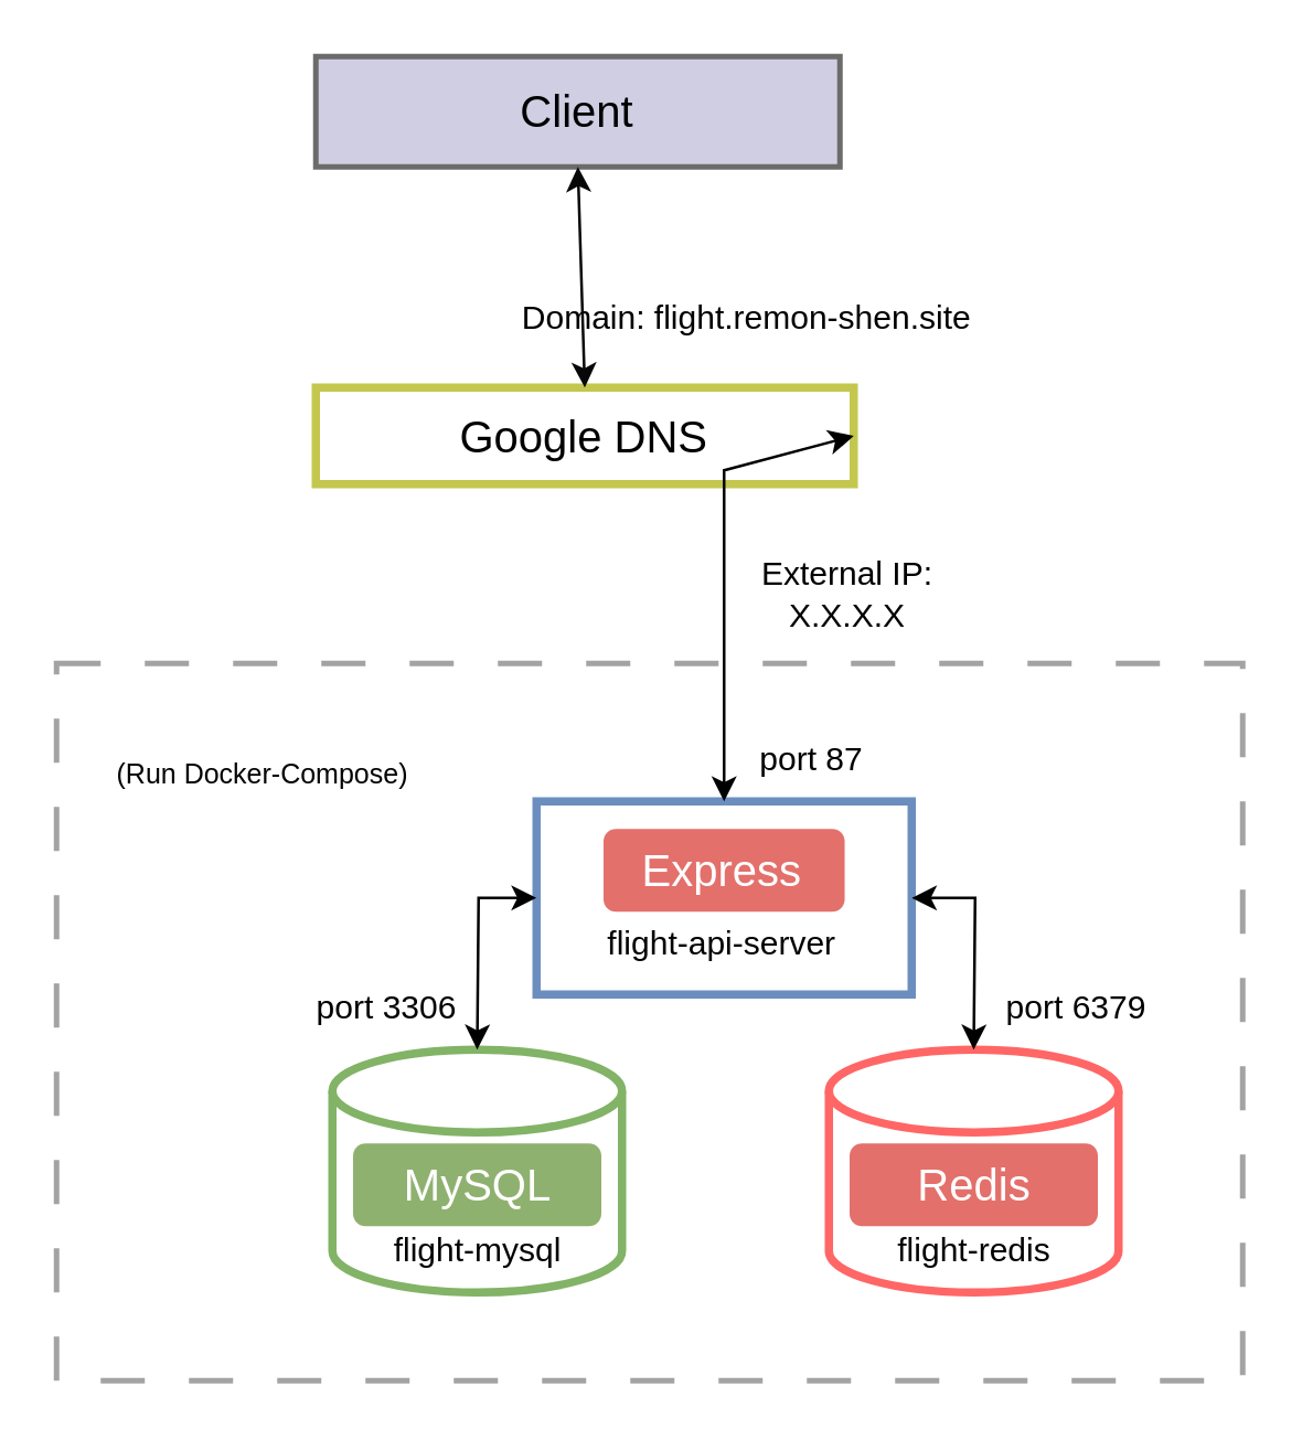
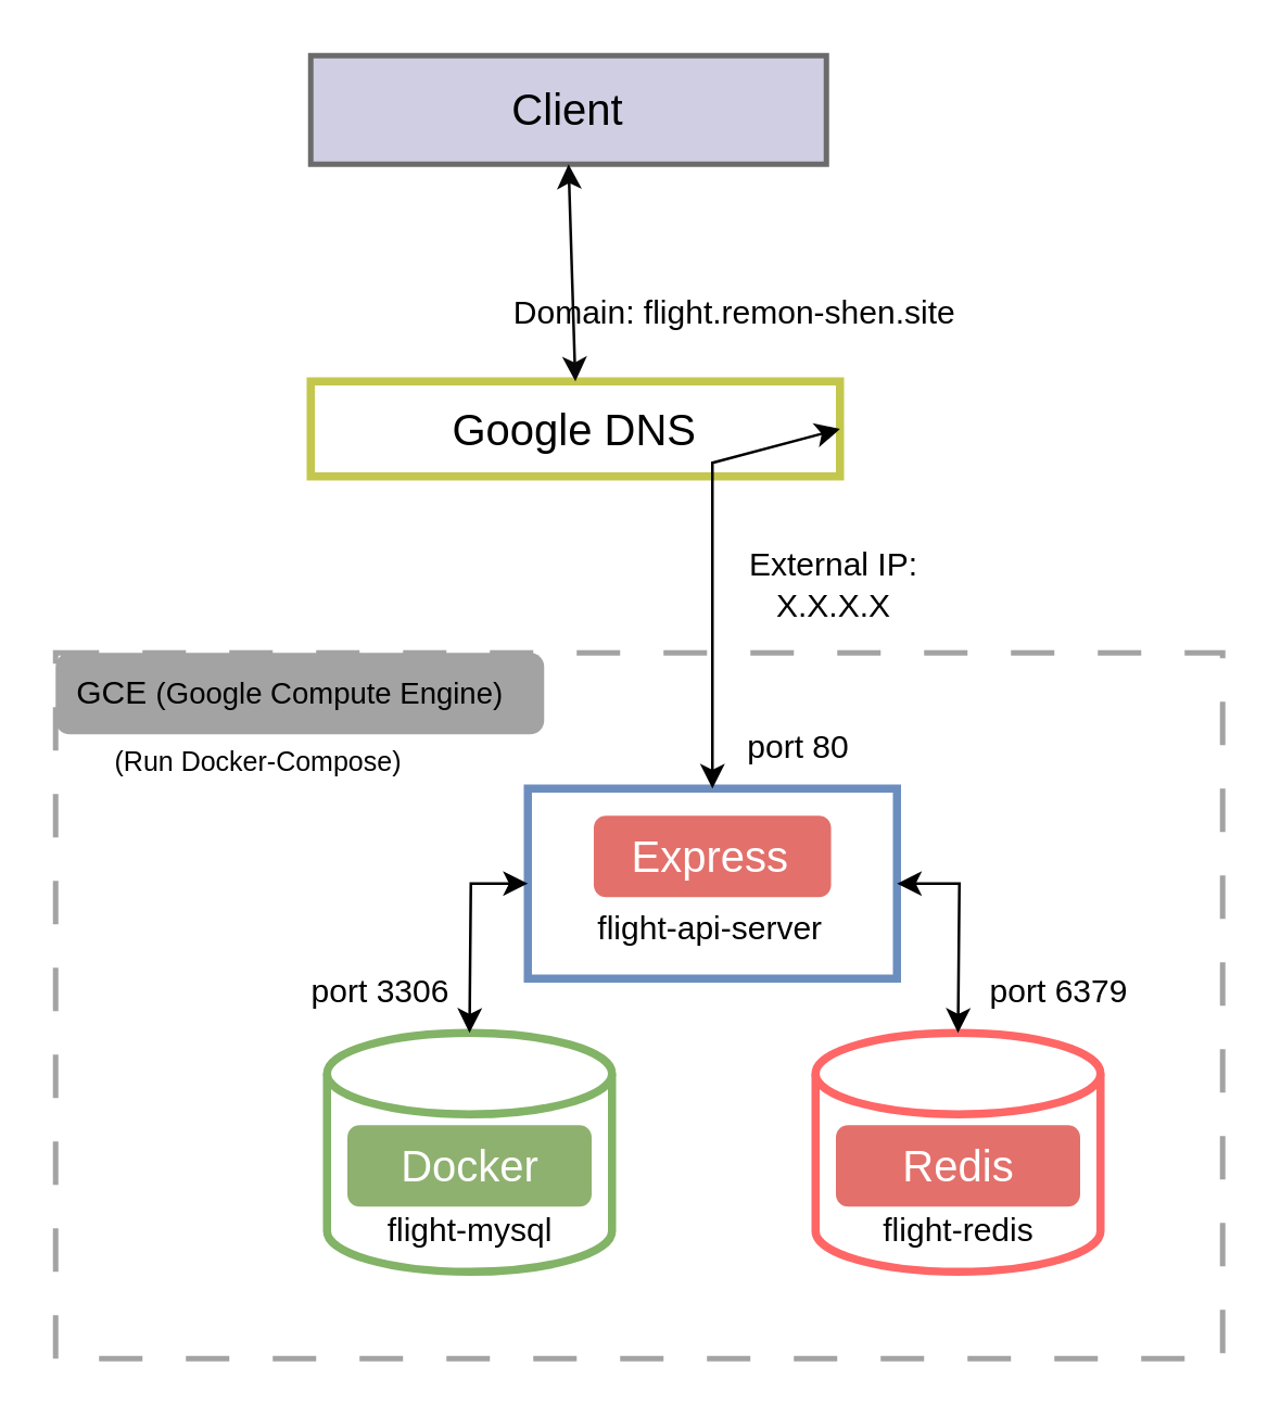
+ <mxCell id="20" value="GCE &lt;font style=&quot;font-size: 11px;&quot;&gt;(Google Compute Engine)&lt;/font&gt;&amp;nbsp;&amp;nbsp;" style="rounded=1;whiteSpace=wrap;html=1;arcSize=17;fillColor=#A3A3A3;strokeColor=none;" parent="1" vertex="1"><mxGeometry x="20" y="240" width="180" height="30" as="geometry" /></mxCell>
- <mxCell id="19" value="&lt;font style=&quot;font-size: 12px;&quot; color=&quot;#000000&quot;&gt;port 87&lt;/font&gt;" style="text;html=1;strokeColor=none;fillColor=none;align=center;verticalAlign=middle;whiteSpace=wrap;rounded=0;" parent="1" vertex="1"><mxGeometry x="264" y="260" width="60" height="30" as="geometry" /></mxCell>
+ <mxCell id="19" value="&lt;font style=&quot;font-size: 12px;&quot; color=&quot;#000000&quot;&gt;port 80&lt;/font&gt;" style="text;html=1;strokeColor=none;fillColor=none;align=center;verticalAlign=middle;whiteSpace=wrap;rounded=0;" parent="1" vertex="1"><mxGeometry x="264" y="260" width="60" height="30" as="geometry" /></mxCell>
- <mxCell id="9" value="&lt;font style=&quot;font-size: 16px;&quot; color=&quot;#ffffff&quot;&gt;MySQL&lt;/font&gt;" style="rounded=1;whiteSpace=wrap;html=1;fillColor=#8fb16f;strokeColor=none;" parent="7" vertex="1"><mxGeometry x="7.5" y="34" width="90" height="30" as="geometry" /></mxCell>
+ <mxCell id="9" value="&lt;font style=&quot;font-size: 16px;&quot; color=&quot;#ffffff&quot;&gt;Docker&lt;/font&gt;" style="rounded=1;whiteSpace=wrap;html=1;fillColor=#8fb16f;strokeColor=none;" parent="7" vertex="1"><mxGeometry x="7.5" y="34" width="90" height="30" as="geometry" /></mxCell>
